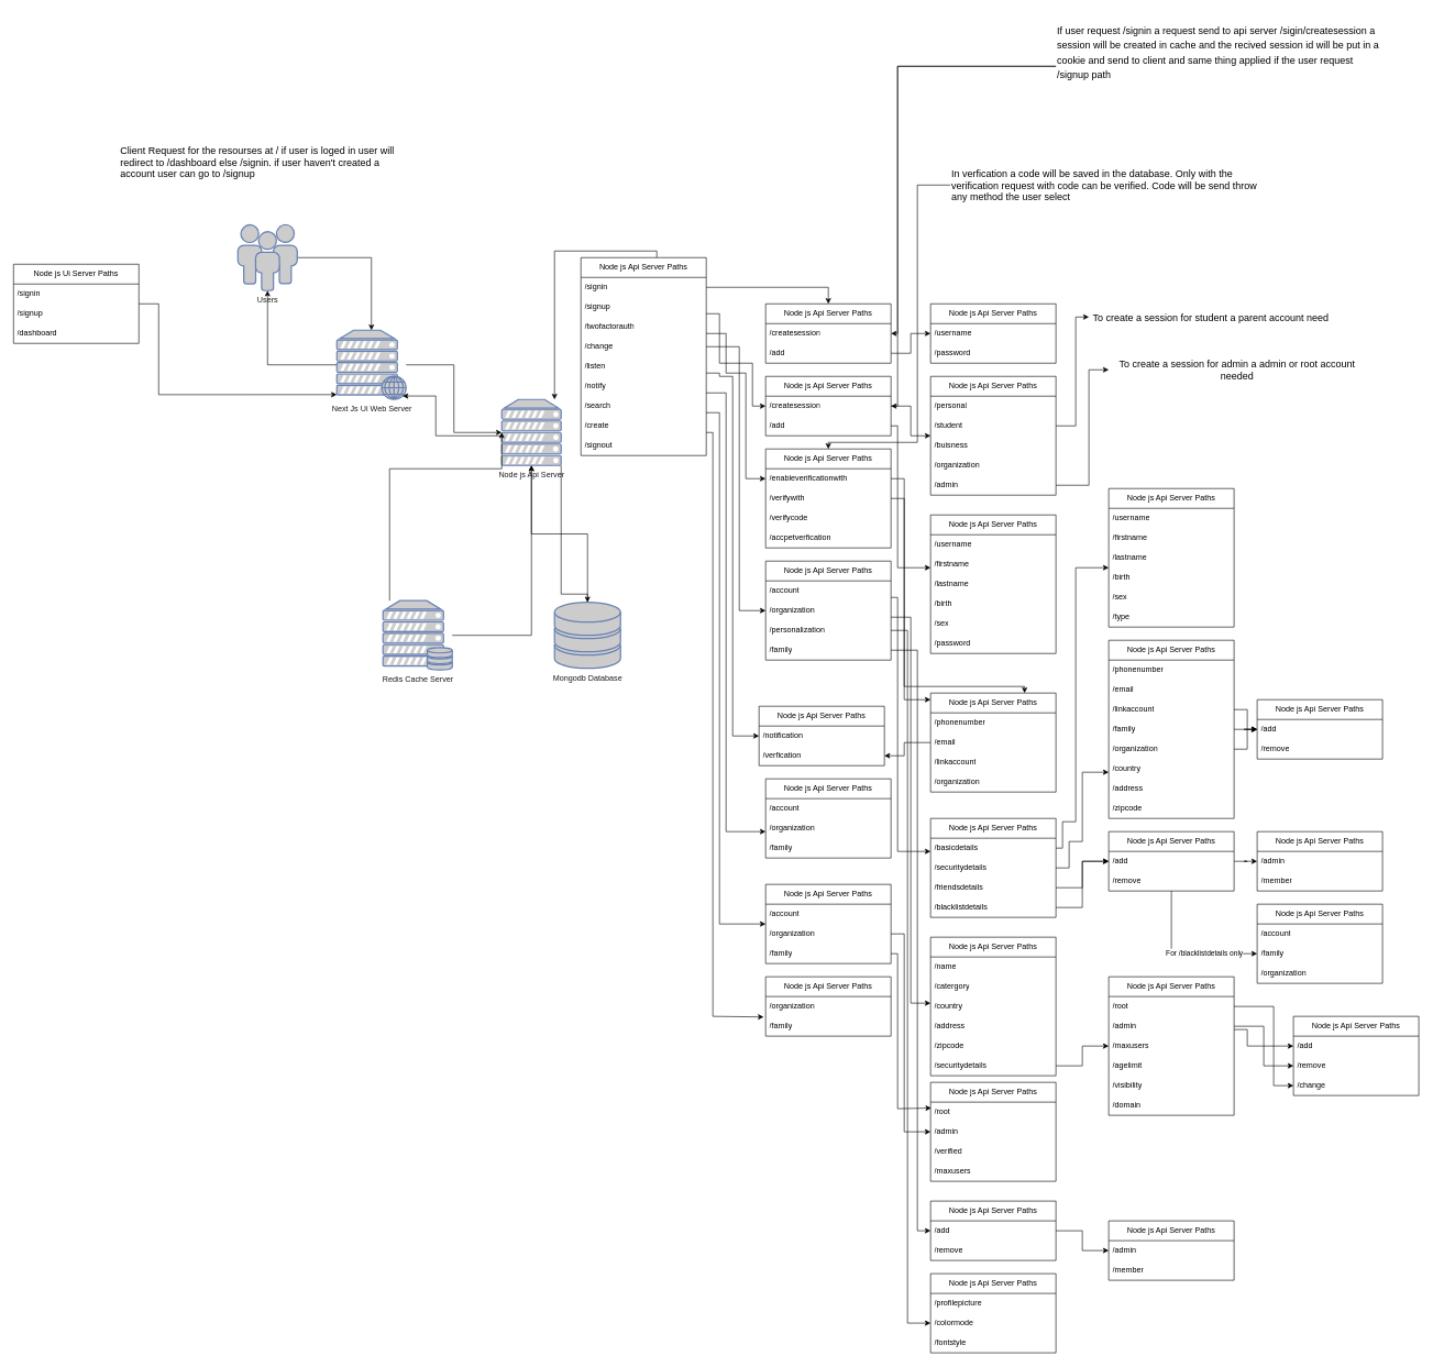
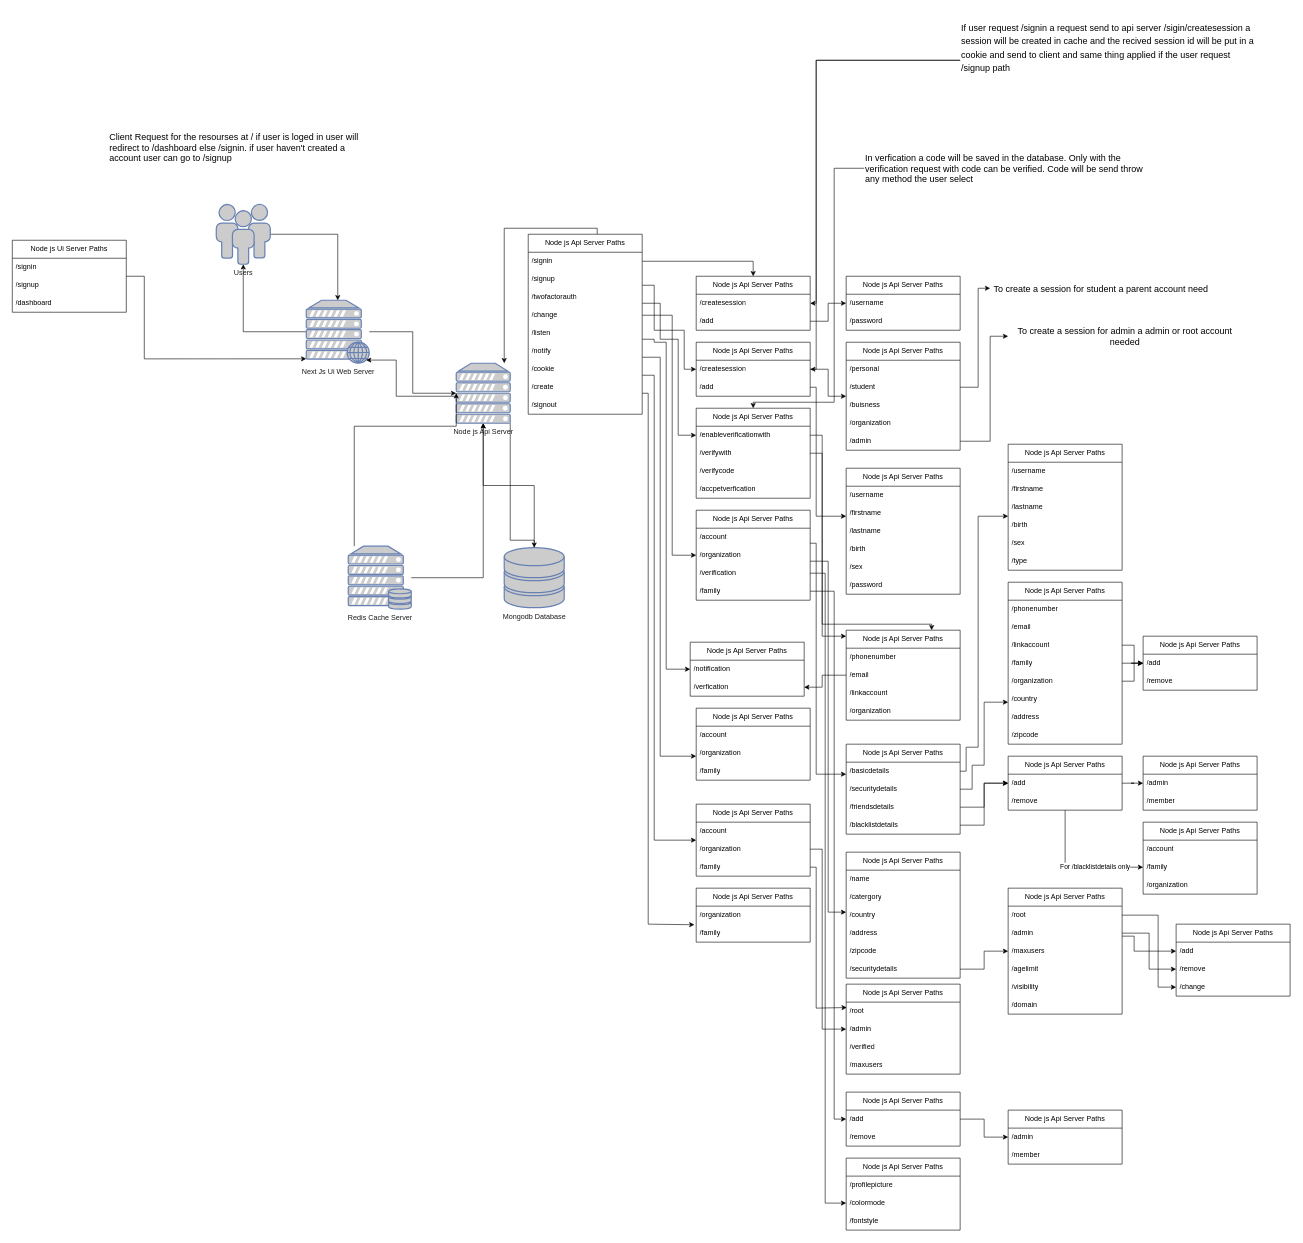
- <mxCell id="27" value="/search" style="text;strokeColor=none;fillColor=none;align=left;verticalAlign=middle;spacingLeft=4;spacingRight=4;overflow=hidden;points=[[0,0.5],[1,0.5]];portConstraint=eastwest;rotatable=0;whiteSpace=wrap;html=1;" parent="20" vertex="1"><mxGeometry y="210" width="190" height="30" as="geometry" /></mxCell>
+ <mxCell id="27" value="/cookie" style="text;strokeColor=none;fillColor=none;align=left;verticalAlign=middle;spacingLeft=4;spacingRight=4;overflow=hidden;points=[[0,0.5],[1,0.5]];portConstraint=eastwest;rotatable=0;whiteSpace=wrap;html=1;" parent="20" vertex="1"><mxGeometry y="210" width="190" height="30" as="geometry" /></mxCell>
- <mxCell id="72" value="/personalization" style="text;strokeColor=none;fillColor=none;align=left;verticalAlign=middle;spacingLeft=4;spacingRight=4;overflow=hidden;points=[[0,0.5],[1,0.5]];portConstraint=eastwest;rotatable=0;whiteSpace=wrap;html=1;" parent="69" vertex="1"><mxGeometry y="90" width="190" height="30" as="geometry" /></mxCell>
+ <mxCell id="72" value="/verification" style="text;strokeColor=none;fillColor=none;align=left;verticalAlign=middle;spacingLeft=4;spacingRight=4;overflow=hidden;points=[[0,0.5],[1,0.5]];portConstraint=eastwest;rotatable=0;whiteSpace=wrap;html=1;" parent="69" vertex="1"><mxGeometry y="90" width="190" height="30" as="geometry" /></mxCell>
